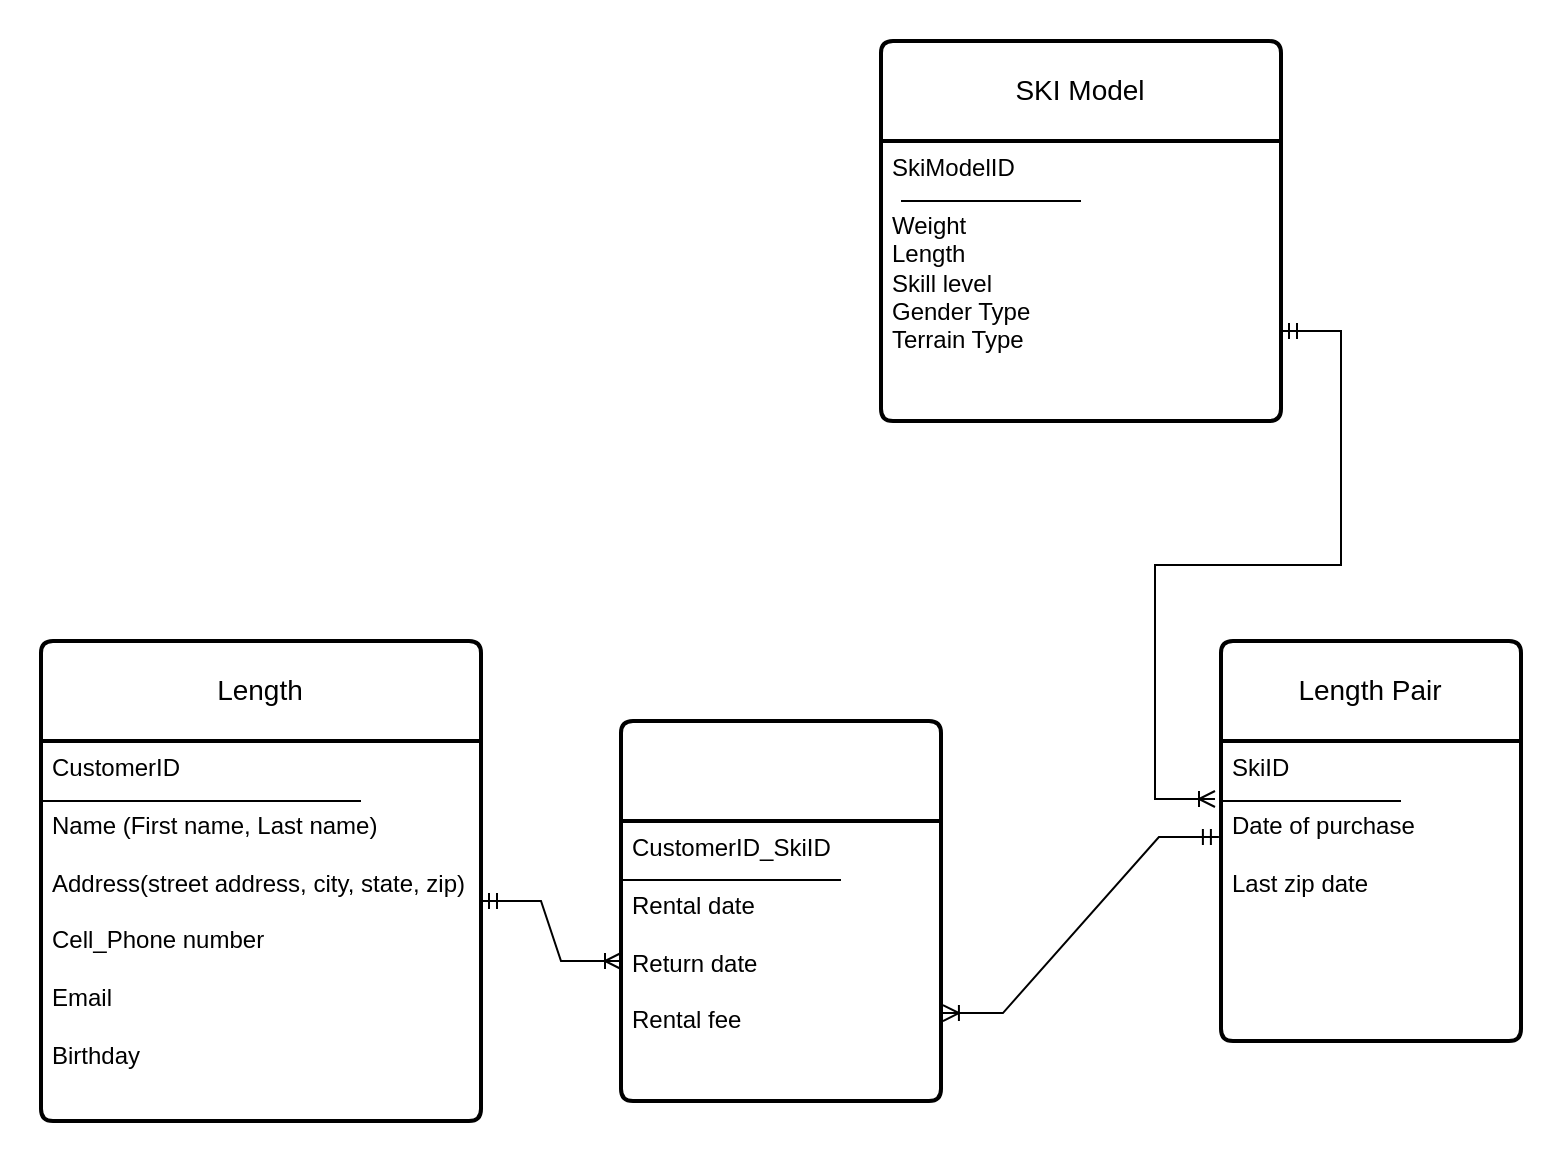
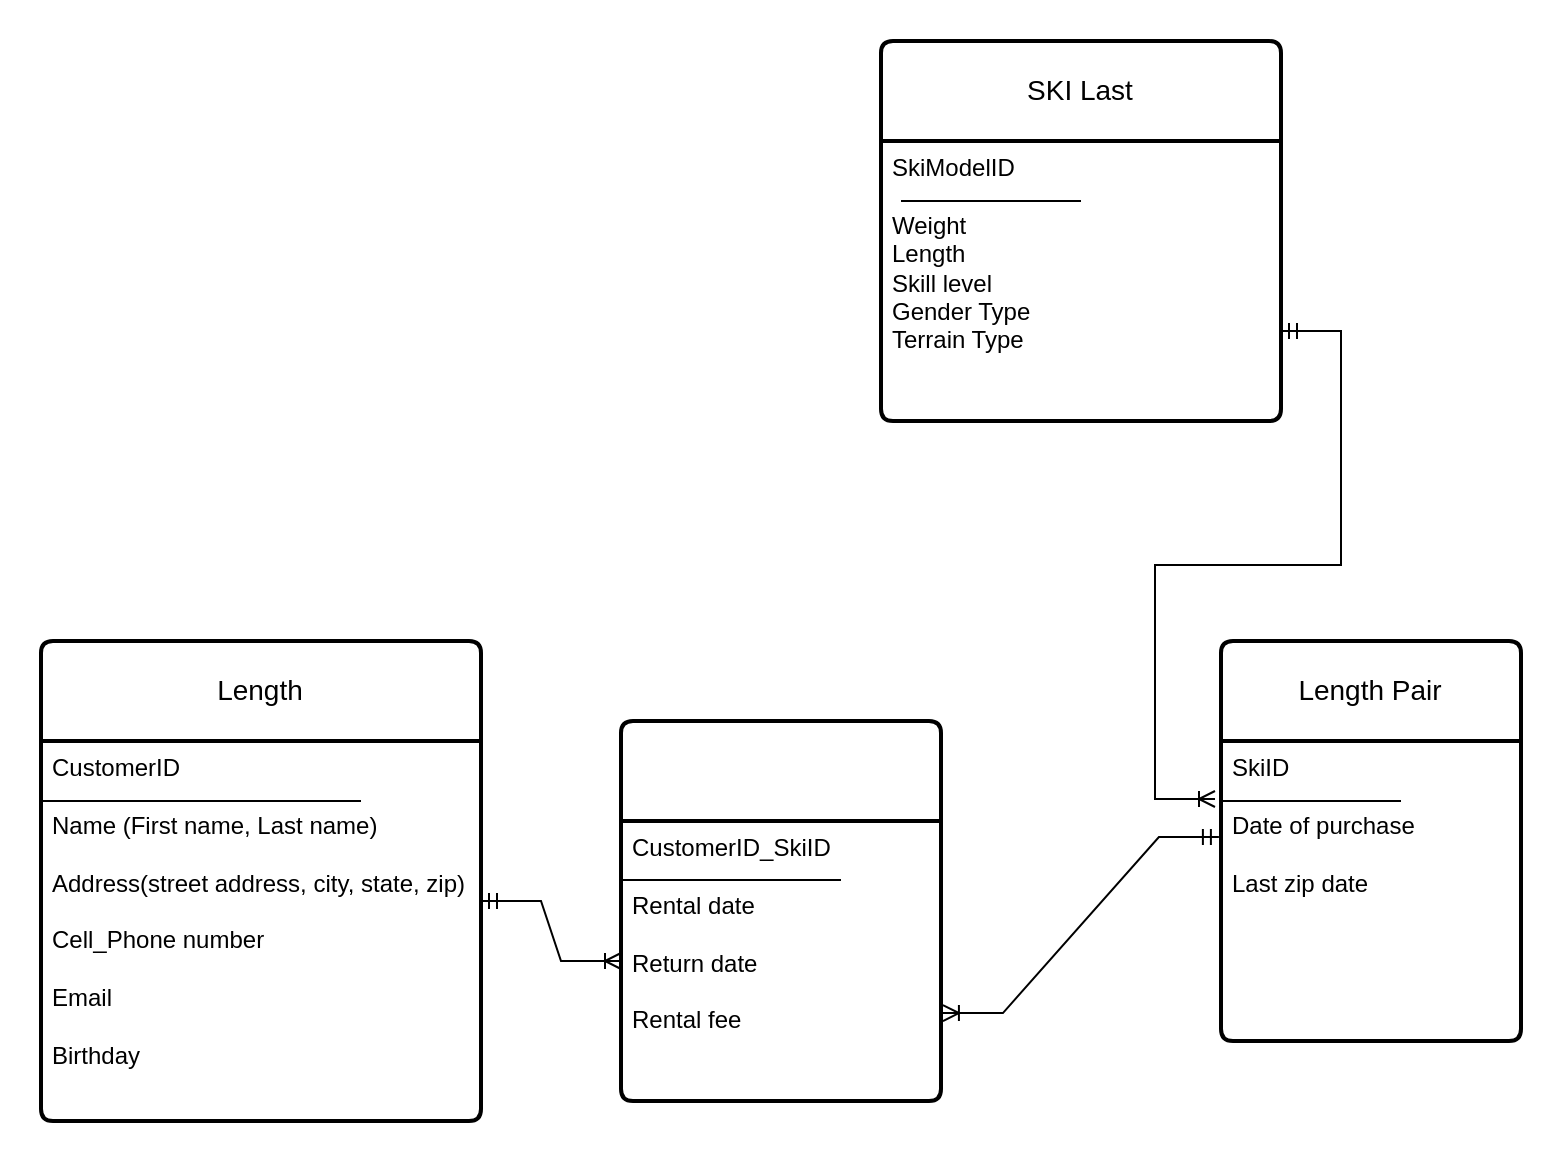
- <mxCell id="8" value="SKI Model" style="swimlane;childLayout=stackLayout;horizontal=1;startSize=50;horizontalStack=0;rounded=1;fontSize=14;fontStyle=0;strokeWidth=2;resizeParent=0;resizeLast=1;shadow=0;dashed=0;align=center;arcSize=4;whiteSpace=wrap;html=1;" vertex="1" parent="1"><mxGeometry x="440" y="20" width="200" height="190" as="geometry" /></mxCell>
+ <mxCell id="8" value="SKI Last" style="swimlane;childLayout=stackLayout;horizontal=1;startSize=50;horizontalStack=0;rounded=1;fontSize=14;fontStyle=0;strokeWidth=2;resizeParent=0;resizeLast=1;shadow=0;dashed=0;align=center;arcSize=4;whiteSpace=wrap;html=1;" vertex="1" parent="1"><mxGeometry x="440" y="20" width="200" height="190" as="geometry" /></mxCell>
